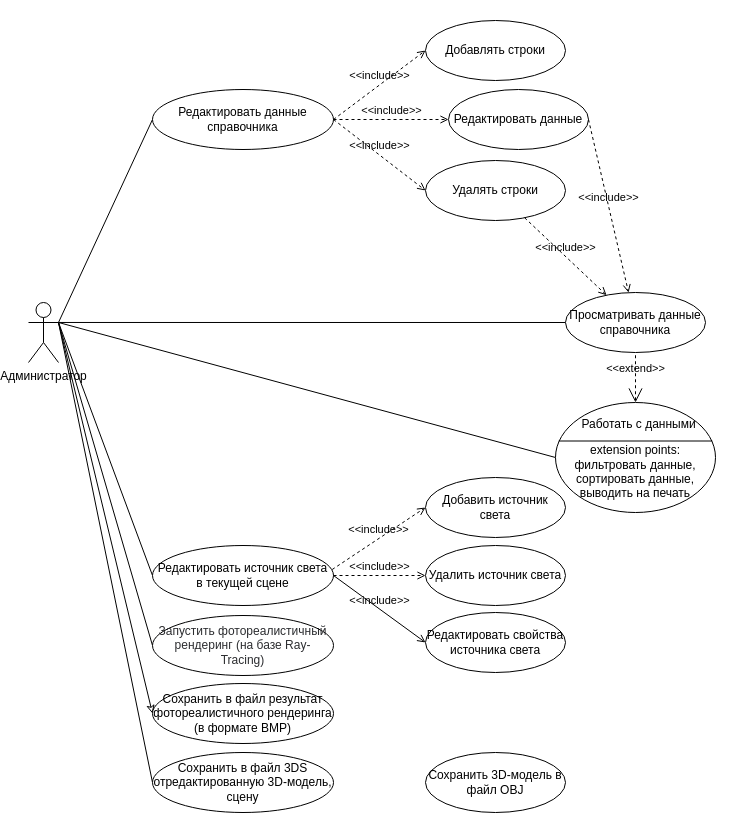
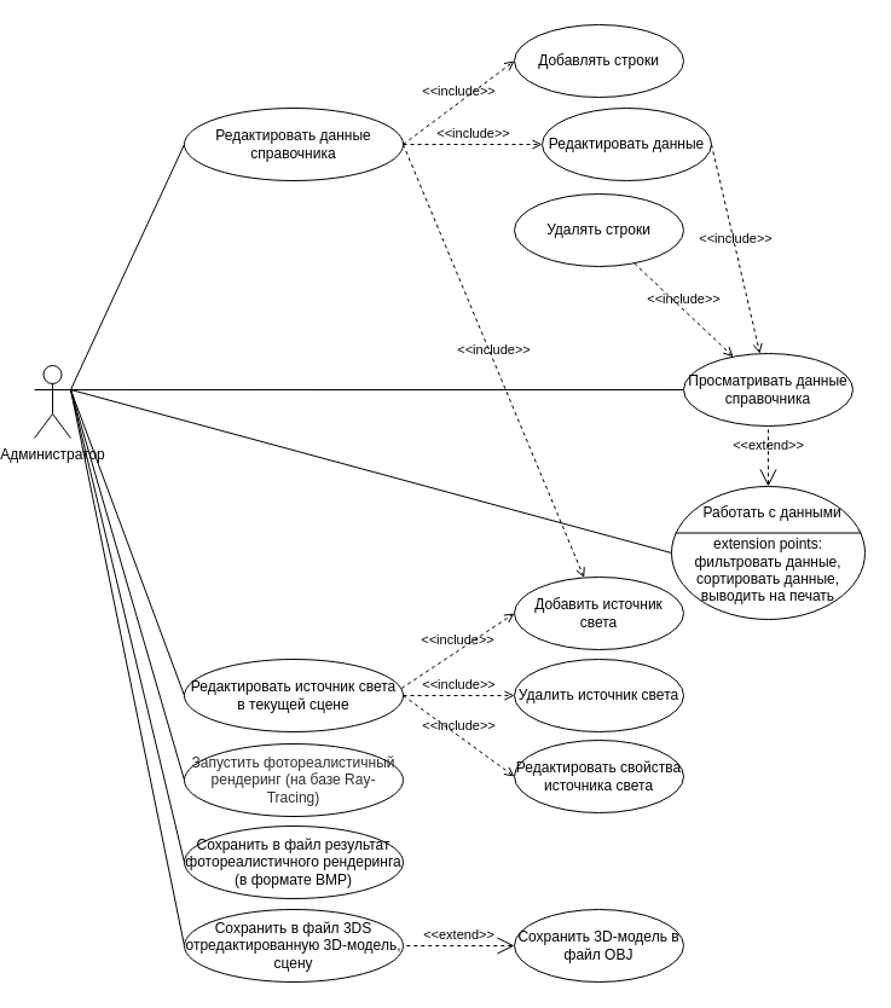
- <mxCell id="30" value="&amp;lt;&amp;lt;include&amp;gt;&amp;gt;" style="edgeStyle=none;html=1;endArrow=open;verticalAlign=bottom;dashed=1;labelBackgroundColor=none;exitX=1;exitY=0.5;exitDx=0;exitDy=0;entryX=0;entryY=0.5;entryDx=0;entryDy=0;" parent="1" source="12" target="27" edge="1"><mxGeometry width="160" relative="1" as="geometry"><mxPoint x="335" y="149" as="sourcePoint" /><mxPoint x="427" y="149" as="targetPoint" /></mxGeometry></mxCell>
+ <mxCell id="30" value="&amp;lt;&amp;lt;include&amp;gt;&amp;gt;" style="edgeStyle=none;html=1;endArrow=open;verticalAlign=bottom;dashed=1;labelBackgroundColor=none;exitX=1;exitY=0.5;exitDx=0;exitDy=0;" parent="1" source="12" target="17" edge="1"><mxGeometry width="160" relative="1" as="geometry"><mxPoint x="335" y="149" as="sourcePoint" /><mxPoint x="427" y="149" as="targetPoint" /></mxGeometry></mxCell>
- <mxCell id="22" value="&amp;lt;&amp;lt;include&amp;gt;&amp;gt;" style="edgeStyle=none;html=1;endArrow=open;verticalAlign=bottom;dashed=0;labelBackgroundColor=none;exitX=1;exitY=0.5;exitDx=0;exitDy=0;entryX=0;entryY=0.5;entryDx=0;entryDy=0;" parent="1" source="15" target="19" edge="1"><mxGeometry width="160" relative="1" as="geometry"><mxPoint x="303.02" y="589" as="sourcePoint" /><mxPoint x="365" y="527" as="targetPoint" /></mxGeometry></mxCell>
+ <mxCell id="22" value="&amp;lt;&amp;lt;include&amp;gt;&amp;gt;" style="edgeStyle=none;html=1;endArrow=open;verticalAlign=bottom;dashed=1;labelBackgroundColor=none;exitX=1;exitY=0.5;exitDx=0;exitDy=0;entryX=0;entryY=0.5;entryDx=0;entryDy=0;" parent="1" source="15" target="19" edge="1"><mxGeometry width="160" relative="1" as="geometry"><mxPoint x="303.02" y="589" as="sourcePoint" /><mxPoint x="365" y="527" as="targetPoint" /></mxGeometry></mxCell>
- <mxCell id="6" style="edgeStyle=none;rounded=0;orthogonalLoop=1;jettySize=auto;html=1;exitX=1;exitY=0.333;exitDx=0;exitDy=0;exitPerimeter=0;entryX=0;entryY=0.5;entryDx=0;entryDy=0;endArrow=classic;endFill=0;" parent="1" source="10" target="14" edge="1"><mxGeometry relative="1" as="geometry" /></mxCell>
+ <mxCell id="6" style="edgeStyle=none;rounded=0;orthogonalLoop=1;jettySize=auto;html=1;exitX=1;exitY=0.333;exitDx=0;exitDy=0;exitPerimeter=0;entryX=0;entryY=0.5;entryDx=0;entryDy=0;endArrow=none;endFill=0;" parent="1" source="10" target="14" edge="1"><mxGeometry relative="1" as="geometry" /></mxCell>
+ <mxCell id="24" value="&amp;lt;&amp;lt;extend&amp;gt;&amp;gt;" style="edgeStyle=none;html=1;startArrow=open;endArrow=none;startSize=12;verticalAlign=bottom;dashed=1;labelBackgroundColor=none;entryX=1;entryY=0.5;entryDx=0;entryDy=0;exitX=0;exitY=0.5;exitDx=0;exitDy=0;" parent="1" source="23" target="13" edge="1"><mxGeometry width="160" relative="1" as="geometry"><mxPoint x="656" y="565" as="sourcePoint" /><mxPoint x="555" y="536" as="targetPoint" /></mxGeometry></mxCell>
